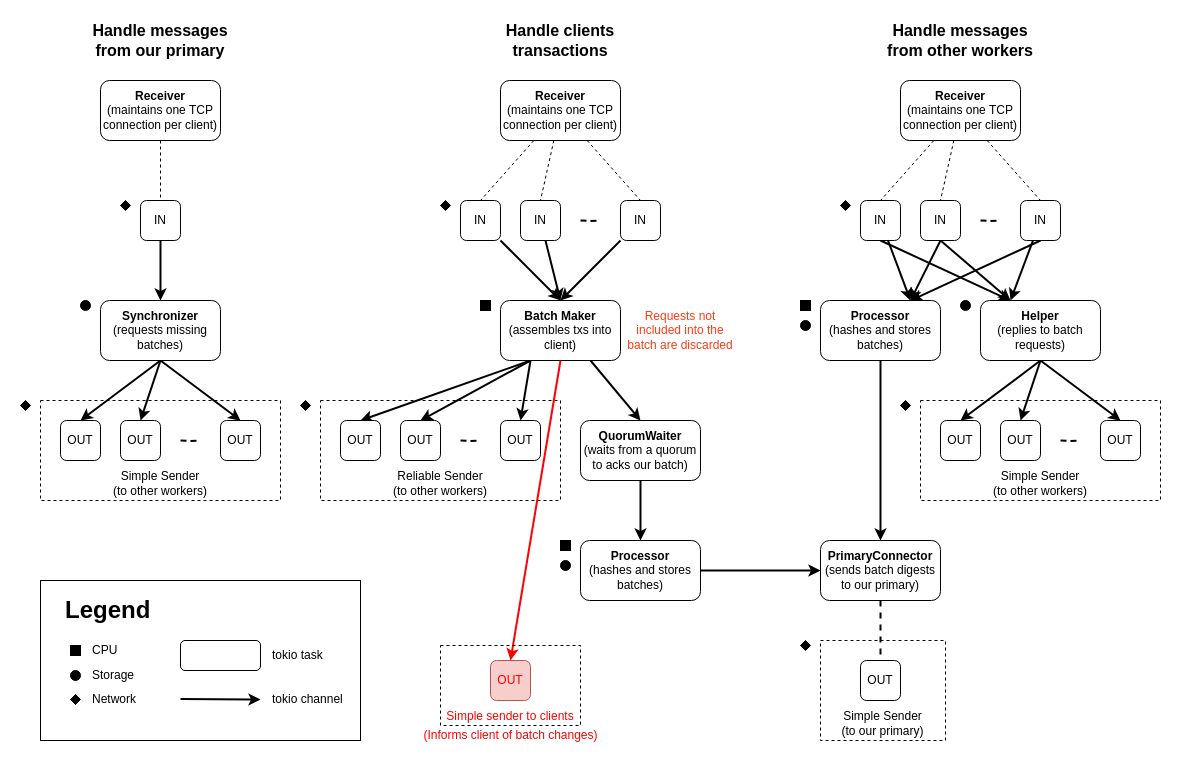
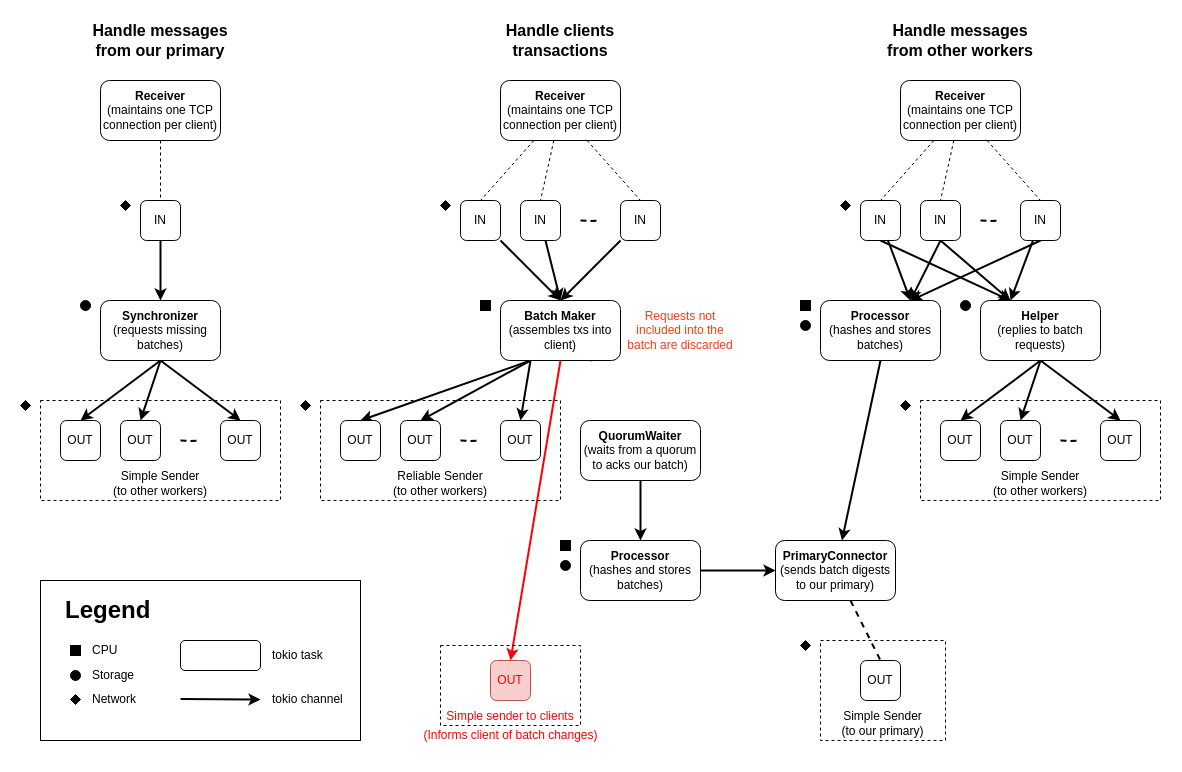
- <mxCell id="11" style="edgeStyle=none;rounded=0;jumpSize=6;orthogonalLoop=1;jettySize=auto;html=1;entryX=0.5;entryY=0;entryDx=0;entryDy=0;strokeWidth=2;exitX=0.75;exitY=1;exitDx=0;exitDy=0;" parent="1" source="12" target="14" edge="1"><mxGeometry relative="1" as="geometry" /></mxCell>
+ <mxCell id="11" style="edgeStyle=none;rounded=0;jumpSize=6;orthogonalLoop=1;jettySize=auto;html=1;strokeWidth=2;exitX=0.75;exitY=1;exitDx=0;exitDy=0;" parent="1" source="12" target="102" edge="1"><mxGeometry relative="1" as="geometry" /></mxCell>
- <mxCell id="56" value="&lt;b&gt;PrimaryConnector&lt;br&gt;&lt;/b&gt;(sends batch digests to our primary)" style="rounded=1;whiteSpace=wrap;html=1;" parent="1" vertex="1"><mxGeometry x="820" y="540" width="120" height="60" as="geometry" /></mxCell>
+ <mxCell id="56" value="&lt;b&gt;PrimaryConnector&lt;br&gt;&lt;/b&gt;(sends batch digests to our primary)" style="rounded=1;whiteSpace=wrap;html=1;" parent="1" vertex="1"><mxGeometry x="775" y="540" width="120" height="60" as="geometry" /></mxCell>
